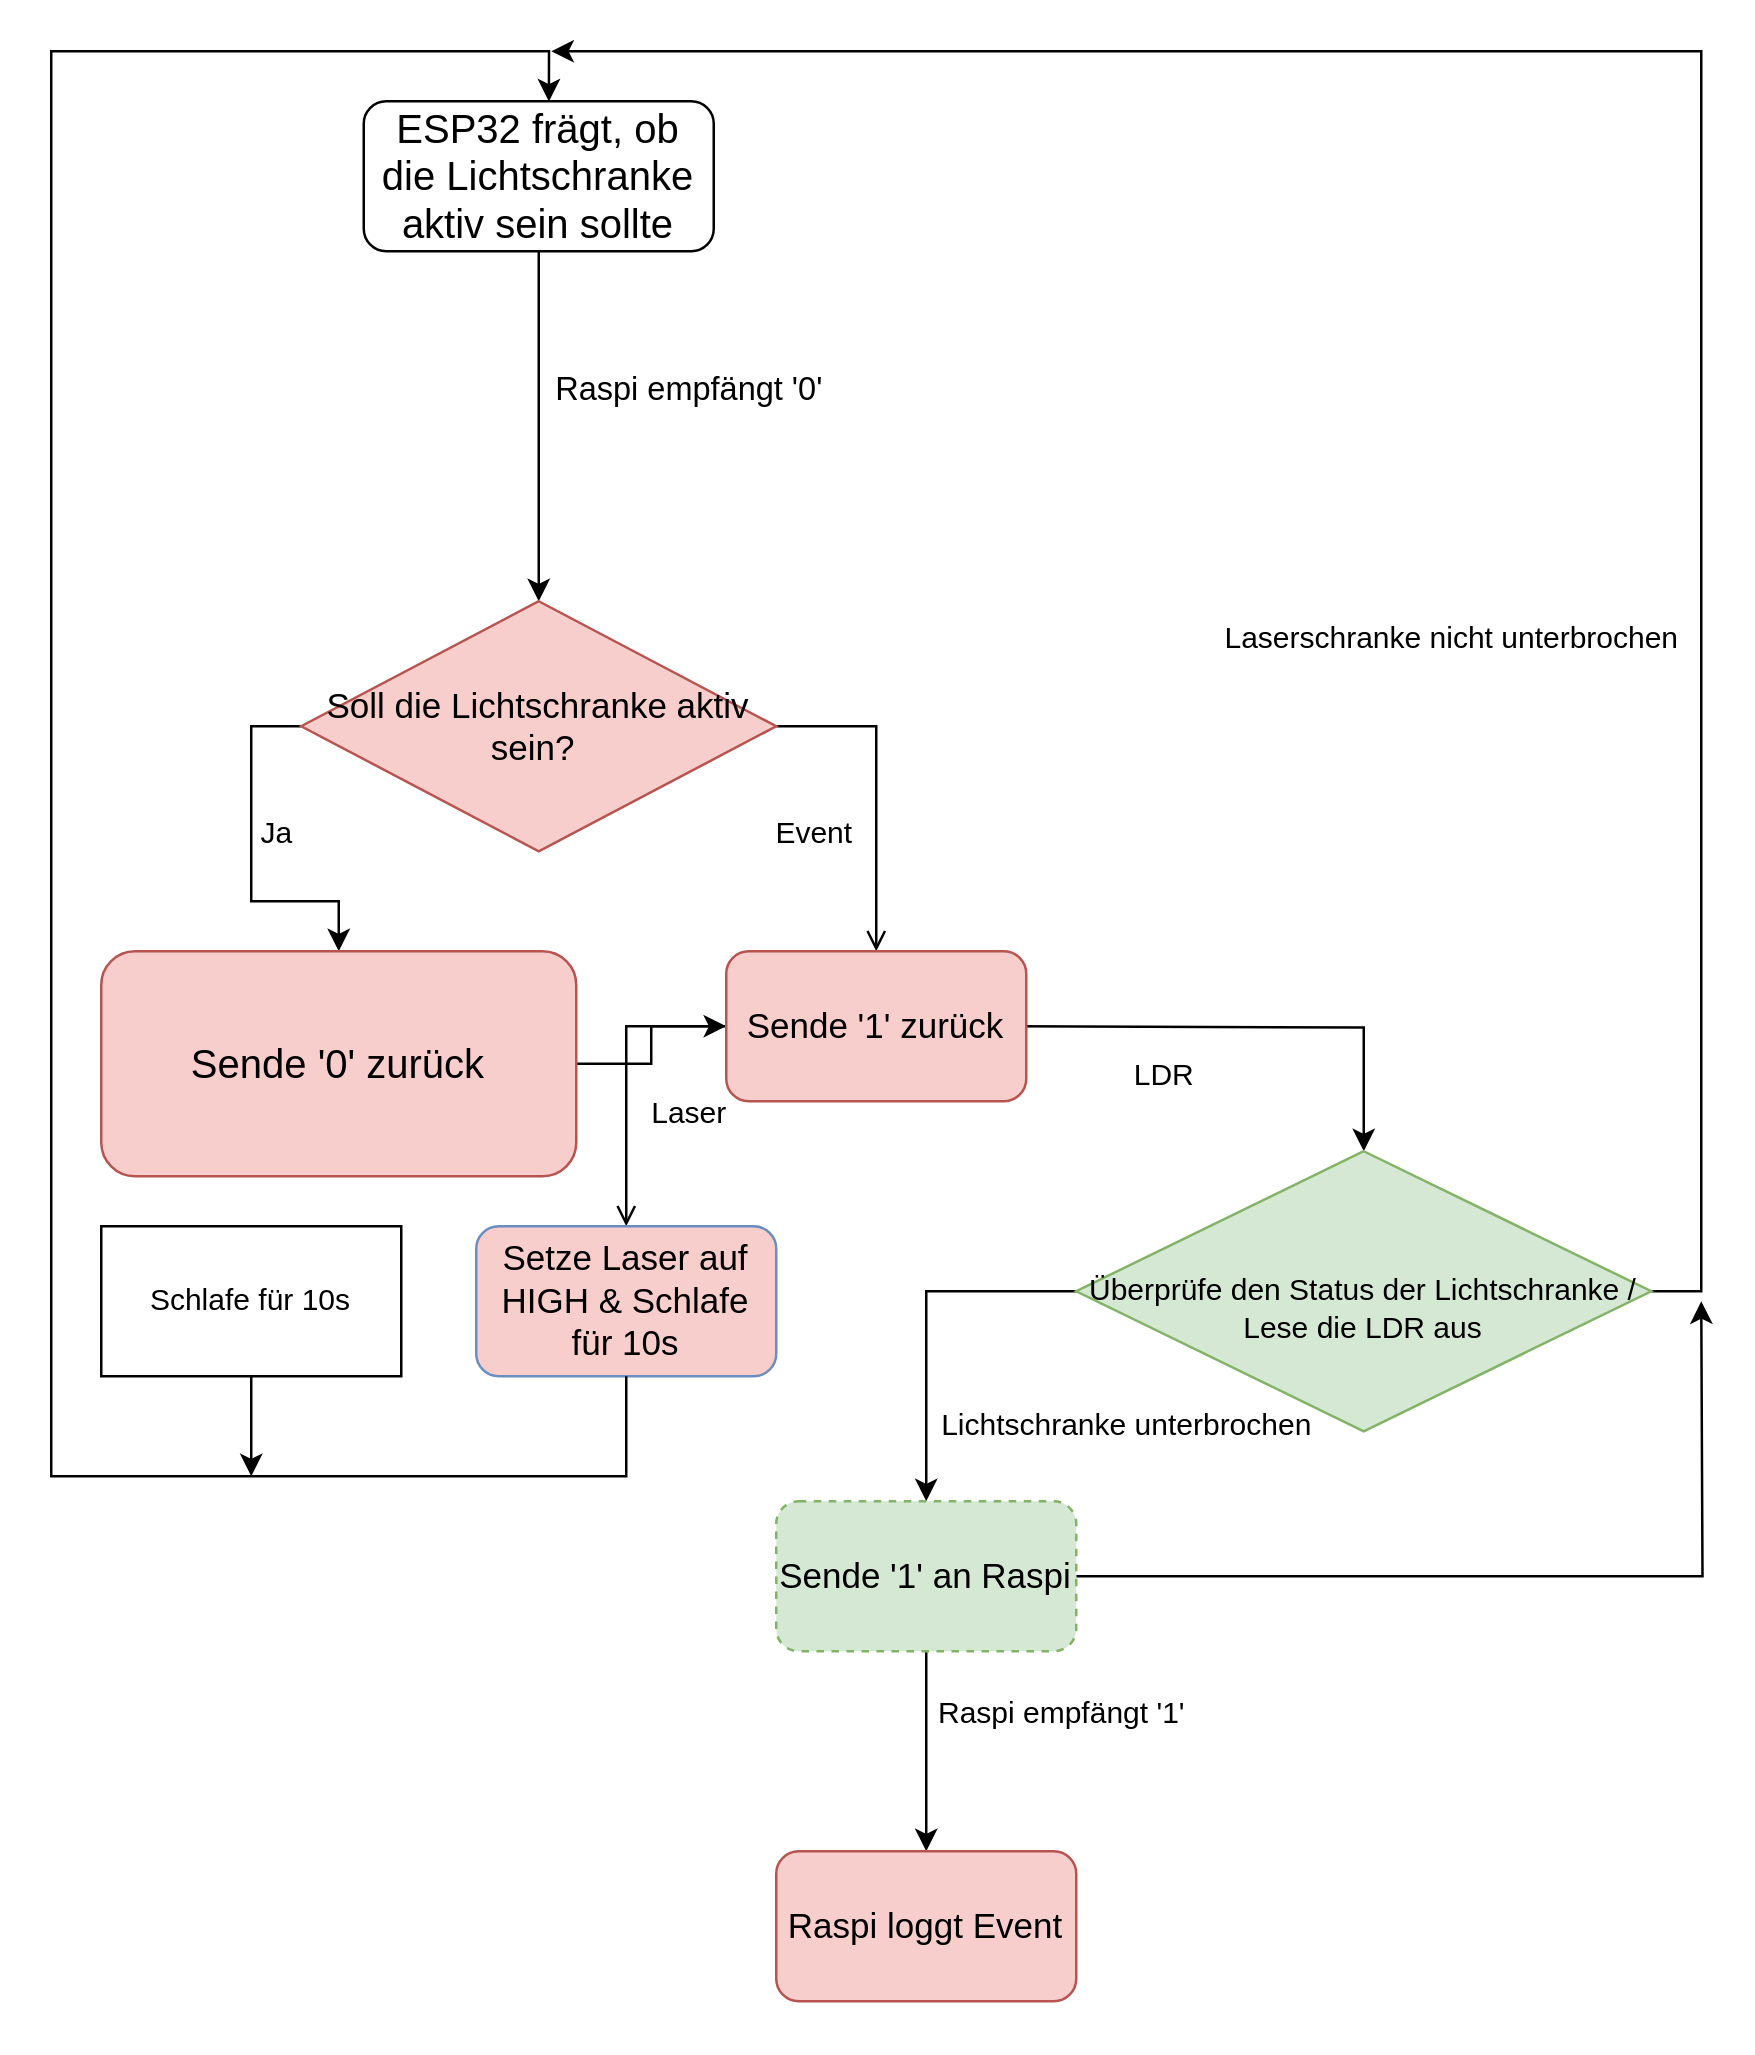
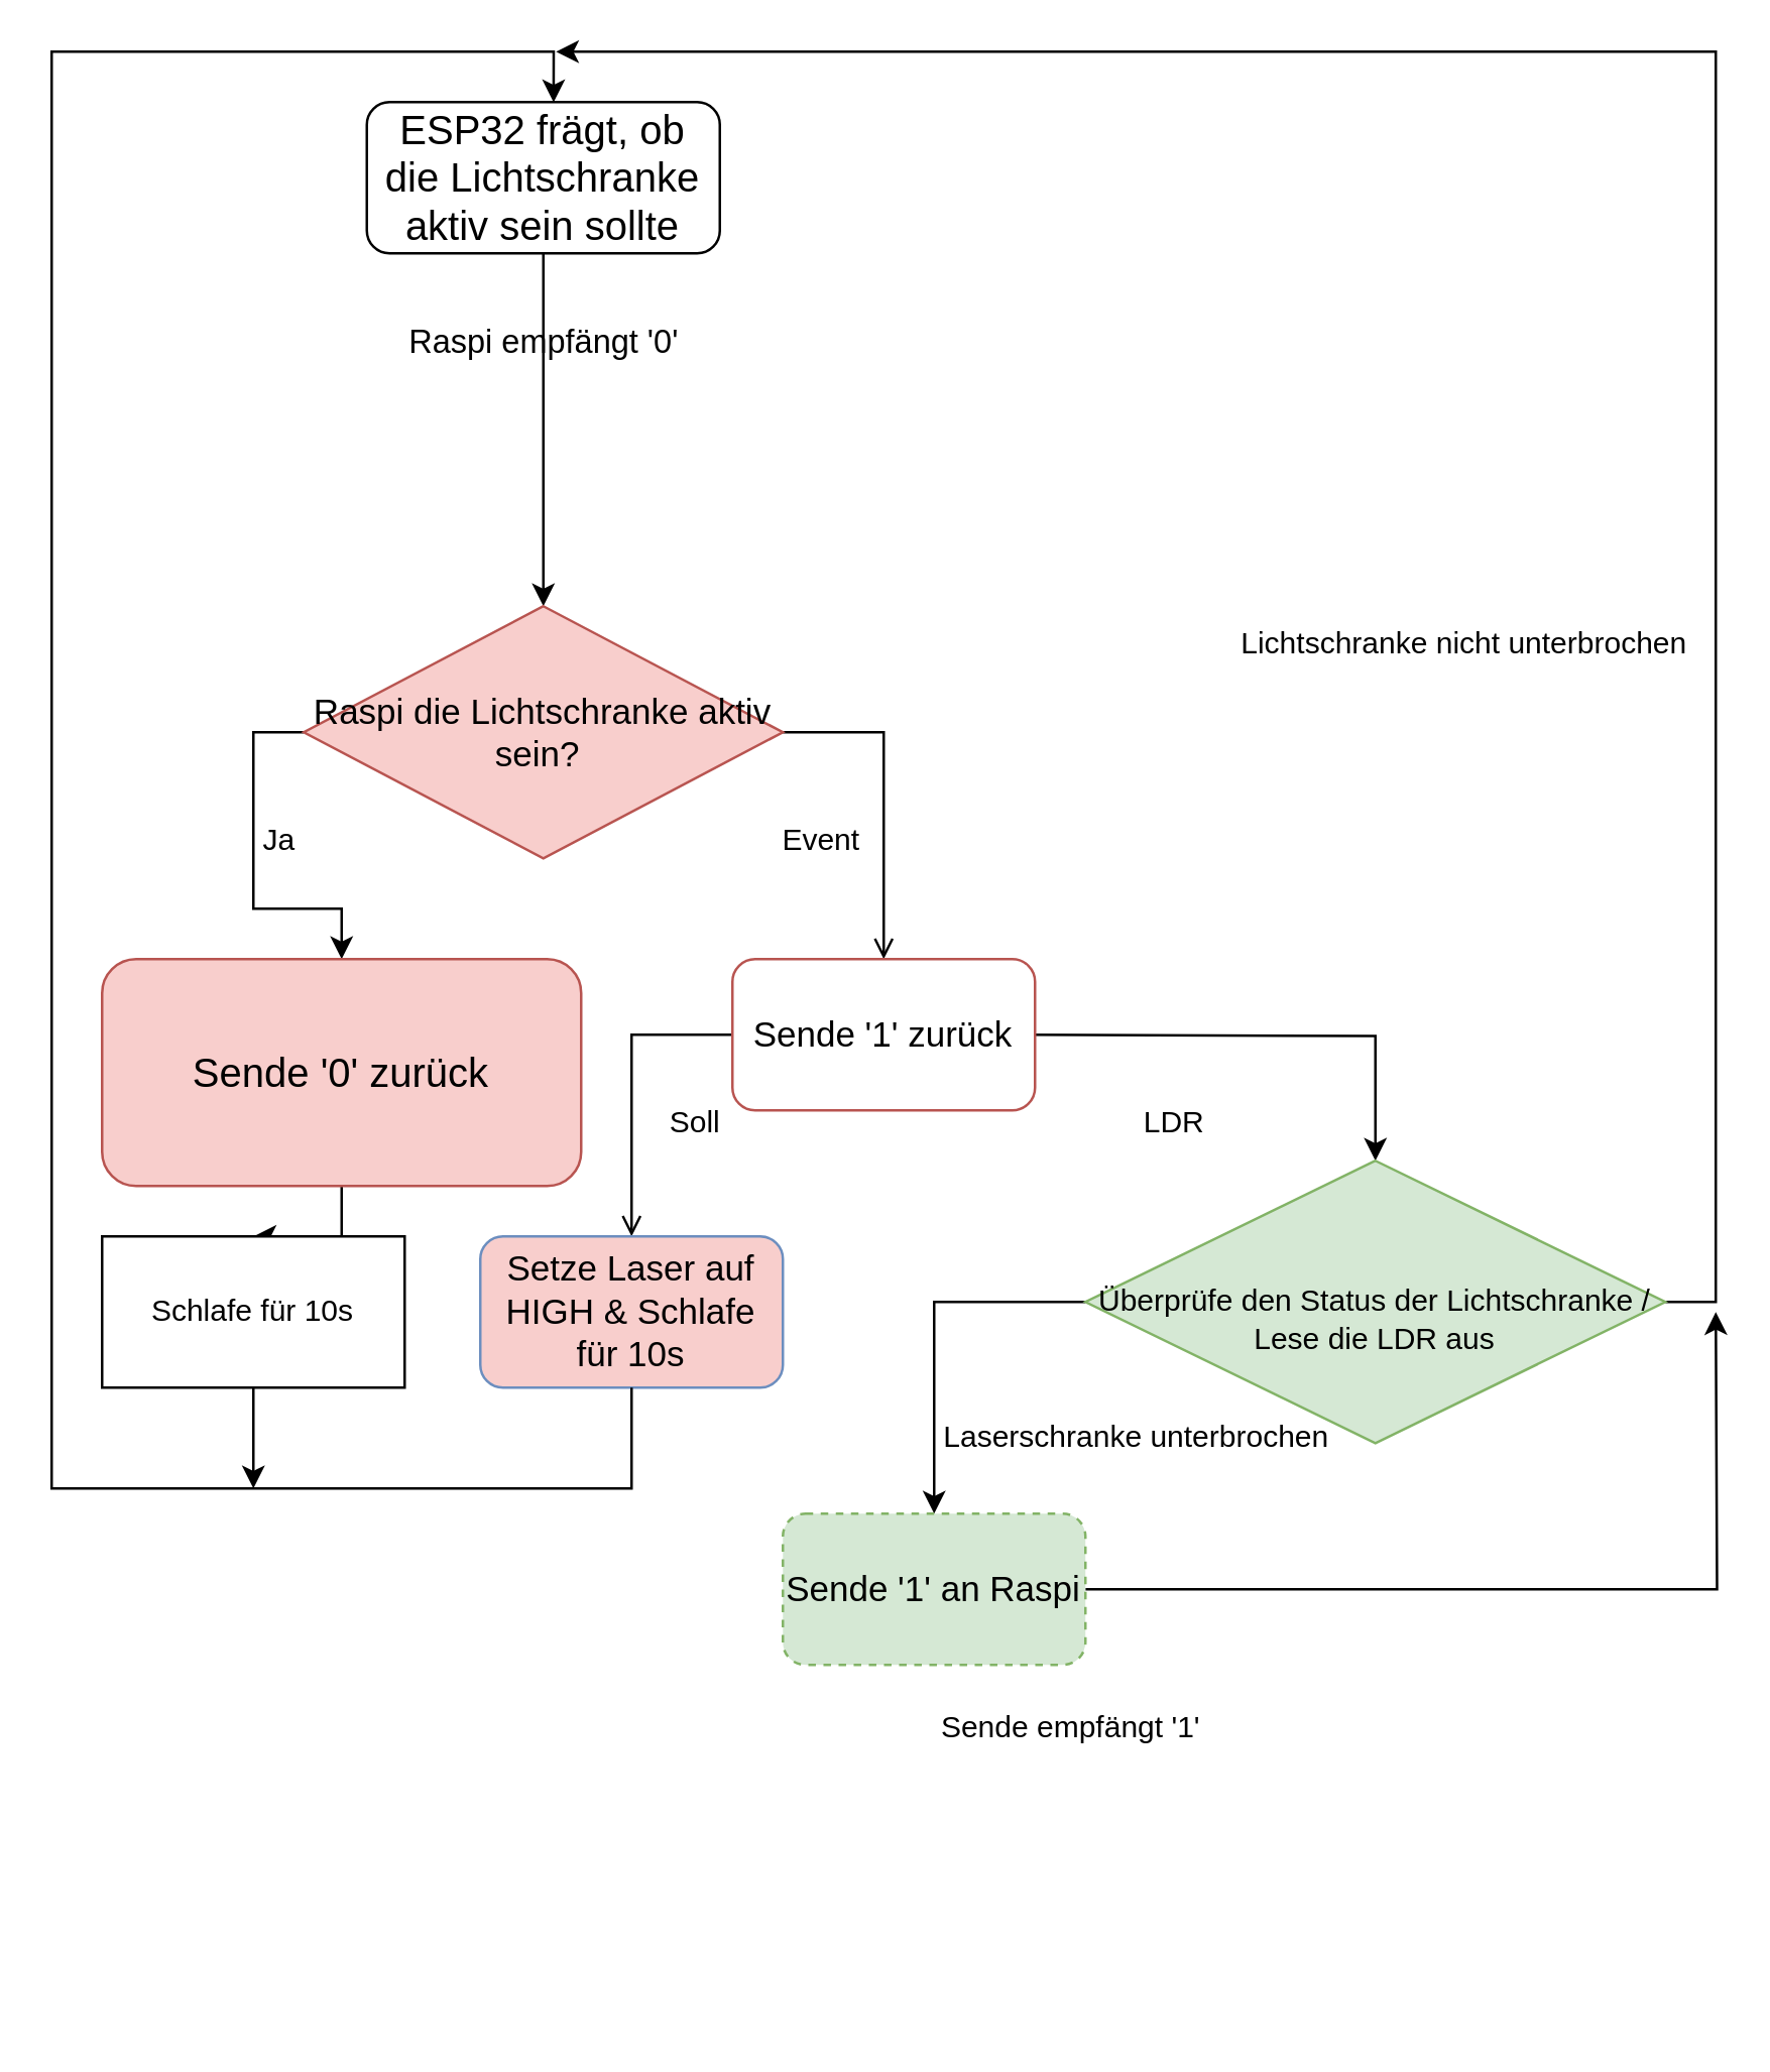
- <mxCell id="2" value="&lt;span style=&quot;font-size: 13px;&quot;&gt;Raspi empfängt '0'&lt;/span&gt;" style="text;html=1;align=center;verticalAlign=middle;resizable=0;points=[];autosize=1;strokeColor=none;fillColor=none;" vertex="1" parent="1"><mxGeometry x="210" y="140" width="130" height="30" as="geometry" /></mxCell>
+ <mxCell id="2" value="&lt;span style=&quot;font-size: 13px;&quot;&gt;Raspi empfängt '0'&lt;/span&gt;" style="text;html=1;align=center;verticalAlign=middle;resizable=0;points=[];autosize=1;strokeColor=none;fillColor=none;" vertex="1" parent="1"><mxGeometry x="150" y="120" width="130" height="30" as="geometry" /></mxCell>
- <mxCell id="26" value="Laserschranke nicht unterbrochen" style="text;html=1;align=center;verticalAlign=middle;resizable=0;points=[];autosize=1;strokeColor=none;fillColor=none;" vertex="1" parent="1"><mxGeometry x="480" y="240" width="200" height="30" as="geometry" /></mxCell>
+ <mxCell id="26" value="Lichtschranke nicht unterbrochen" style="text;html=1;align=center;verticalAlign=middle;resizable=0;points=[];autosize=1;strokeColor=none;fillColor=none;" vertex="1" parent="1"><mxGeometry x="480" y="240" width="200" height="30" as="geometry" /></mxCell>
- <mxCell id="7" value="&lt;span style=&quot;font-size: 14px;&quot;&gt;Soll die Lichtschranke aktiv sein?&amp;nbsp;&lt;/span&gt;" style="rhombus;whiteSpace=wrap;html=1;fillColor=#f8cecc;strokeColor=#b85450;" vertex="1" parent="1"><mxGeometry x="120" y="240" width="190" height="100" as="geometry" /></mxCell>
+ <mxCell id="7" value="&lt;span style=&quot;font-size: 14px;&quot;&gt;Raspi die Lichtschranke aktiv sein?&amp;nbsp;&lt;/span&gt;" style="rhombus;whiteSpace=wrap;html=1;fillColor=#f8cecc;strokeColor=#b85450;" vertex="1" parent="1"><mxGeometry x="120" y="240" width="190" height="100" as="geometry" /></mxCell>
- <mxCell id="13" value="&lt;font style=&quot;font-size: 14px;&quot;&gt;Sende '1' zurück&lt;/font&gt;" style="rounded=1;whiteSpace=wrap;html=1;fillColor=#f8cecc;strokeColor=#b85450;" vertex="1" parent="1"><mxGeometry x="290" y="380" width="120" height="60" as="geometry" /></mxCell>
+ <mxCell id="13" value="&lt;font style=&quot;font-size: 14px;&quot;&gt;Sende '1' zurück&lt;/font&gt;" style="rounded=1;whiteSpace=wrap;html=1;fillColor=#ffffff;strokeColor=#b85450;" vertex="1" parent="1"><mxGeometry x="290" y="380" width="120" height="60" as="geometry" /></mxCell>
- <mxCell id="8" style="edgeStyle=orthogonalEdgeStyle;rounded=0;orthogonalLoop=1;jettySize=auto;html=1;" edge="1" parent="1" source="9" target="13"><mxGeometry relative="1" as="geometry"><mxPoint x="90" y="480" as="targetPoint" /></mxGeometry></mxCell>
+ <mxCell id="8" style="edgeStyle=orthogonalEdgeStyle;rounded=0;orthogonalLoop=1;jettySize=auto;html=1;entryX=0.5;entryY=0;entryDx=0;entryDy=0;" edge="1" parent="1" source="9" target="29"><mxGeometry relative="1" as="geometry"><mxPoint x="90" y="480" as="targetPoint" /></mxGeometry></mxCell>
- <mxCell id="15" value="LDR" style="text;html=1;align=center;verticalAlign=middle;resizable=0;points=[];autosize=1;strokeColor=none;fillColor=none;" vertex="1" parent="1"><mxGeometry x="440" y="415" width="50" height="30" as="geometry" /></mxCell>
+ <mxCell id="15" value="LDR" style="text;html=1;align=center;verticalAlign=middle;resizable=0;points=[];autosize=1;strokeColor=none;fillColor=none;" vertex="1" parent="1"><mxGeometry x="440" y="430" width="50" height="30" as="geometry" /></mxCell>
- <mxCell id="21" value="Laser" style="text;html=1;align=center;verticalAlign=middle;resizable=0;points=[];autosize=1;strokeColor=none;fillColor=none;" vertex="1" parent="1"><mxGeometry x="250" y="430" width="50" height="30" as="geometry" /></mxCell>
+ <mxCell id="21" value="Soll" style="text;html=1;align=center;verticalAlign=middle;resizable=0;points=[];autosize=1;strokeColor=none;fillColor=none;" vertex="1" parent="1"><mxGeometry x="250" y="430" width="50" height="30" as="geometry" /></mxCell>
- <mxCell id="25" value="Lichtschranke unterbrochen" style="text;html=1;align=center;verticalAlign=middle;resizable=0;points=[];autosize=1;strokeColor=none;fillColor=none;" vertex="1" parent="1"><mxGeometry x="360" y="555" width="180" height="30" as="geometry" /></mxCell>
+ <mxCell id="25" value="Laserschranke unterbrochen" style="text;html=1;align=center;verticalAlign=middle;resizable=0;points=[];autosize=1;strokeColor=none;fillColor=none;" vertex="1" parent="1"><mxGeometry x="360" y="555" width="180" height="30" as="geometry" /></mxCell>
- <mxCell id="27" value="Raspi empfängt '1'" style="text;html=1;align=center;verticalAlign=middle;resizable=0;points=[];autosize=1;strokeColor=none;fillColor=none;" vertex="1" parent="1"><mxGeometry x="364" y="670" width="120" height="30" as="geometry" /></mxCell>
+ <mxCell id="27" value="Sende empfängt '1'" style="text;html=1;align=center;verticalAlign=middle;resizable=0;points=[];autosize=1;strokeColor=none;fillColor=none;" vertex="1" parent="1"><mxGeometry x="364" y="670" width="120" height="30" as="geometry" /></mxCell>
- <mxCell id="22" style="edgeStyle=orthogonalEdgeStyle;rounded=0;orthogonalLoop=1;jettySize=auto;html=1;entryX=0.5;entryY=0;entryDx=0;entryDy=0;" edge="1" parent="1" source="24" target="30"><mxGeometry relative="1" as="geometry"><mxPoint x="370" y="720" as="targetPoint" /></mxGeometry></mxCell>
- <mxCell id="30" value="&lt;span style=&quot;font-size: 14px;&quot;&gt;Raspi loggt Event&lt;/span&gt;" style="rounded=1;whiteSpace=wrap;html=1;fillColor=#f8cecc;strokeColor=#b85450;" vertex="1" parent="1"><mxGeometry x="310" y="740" width="120" height="60" as="geometry" /></mxCell>
